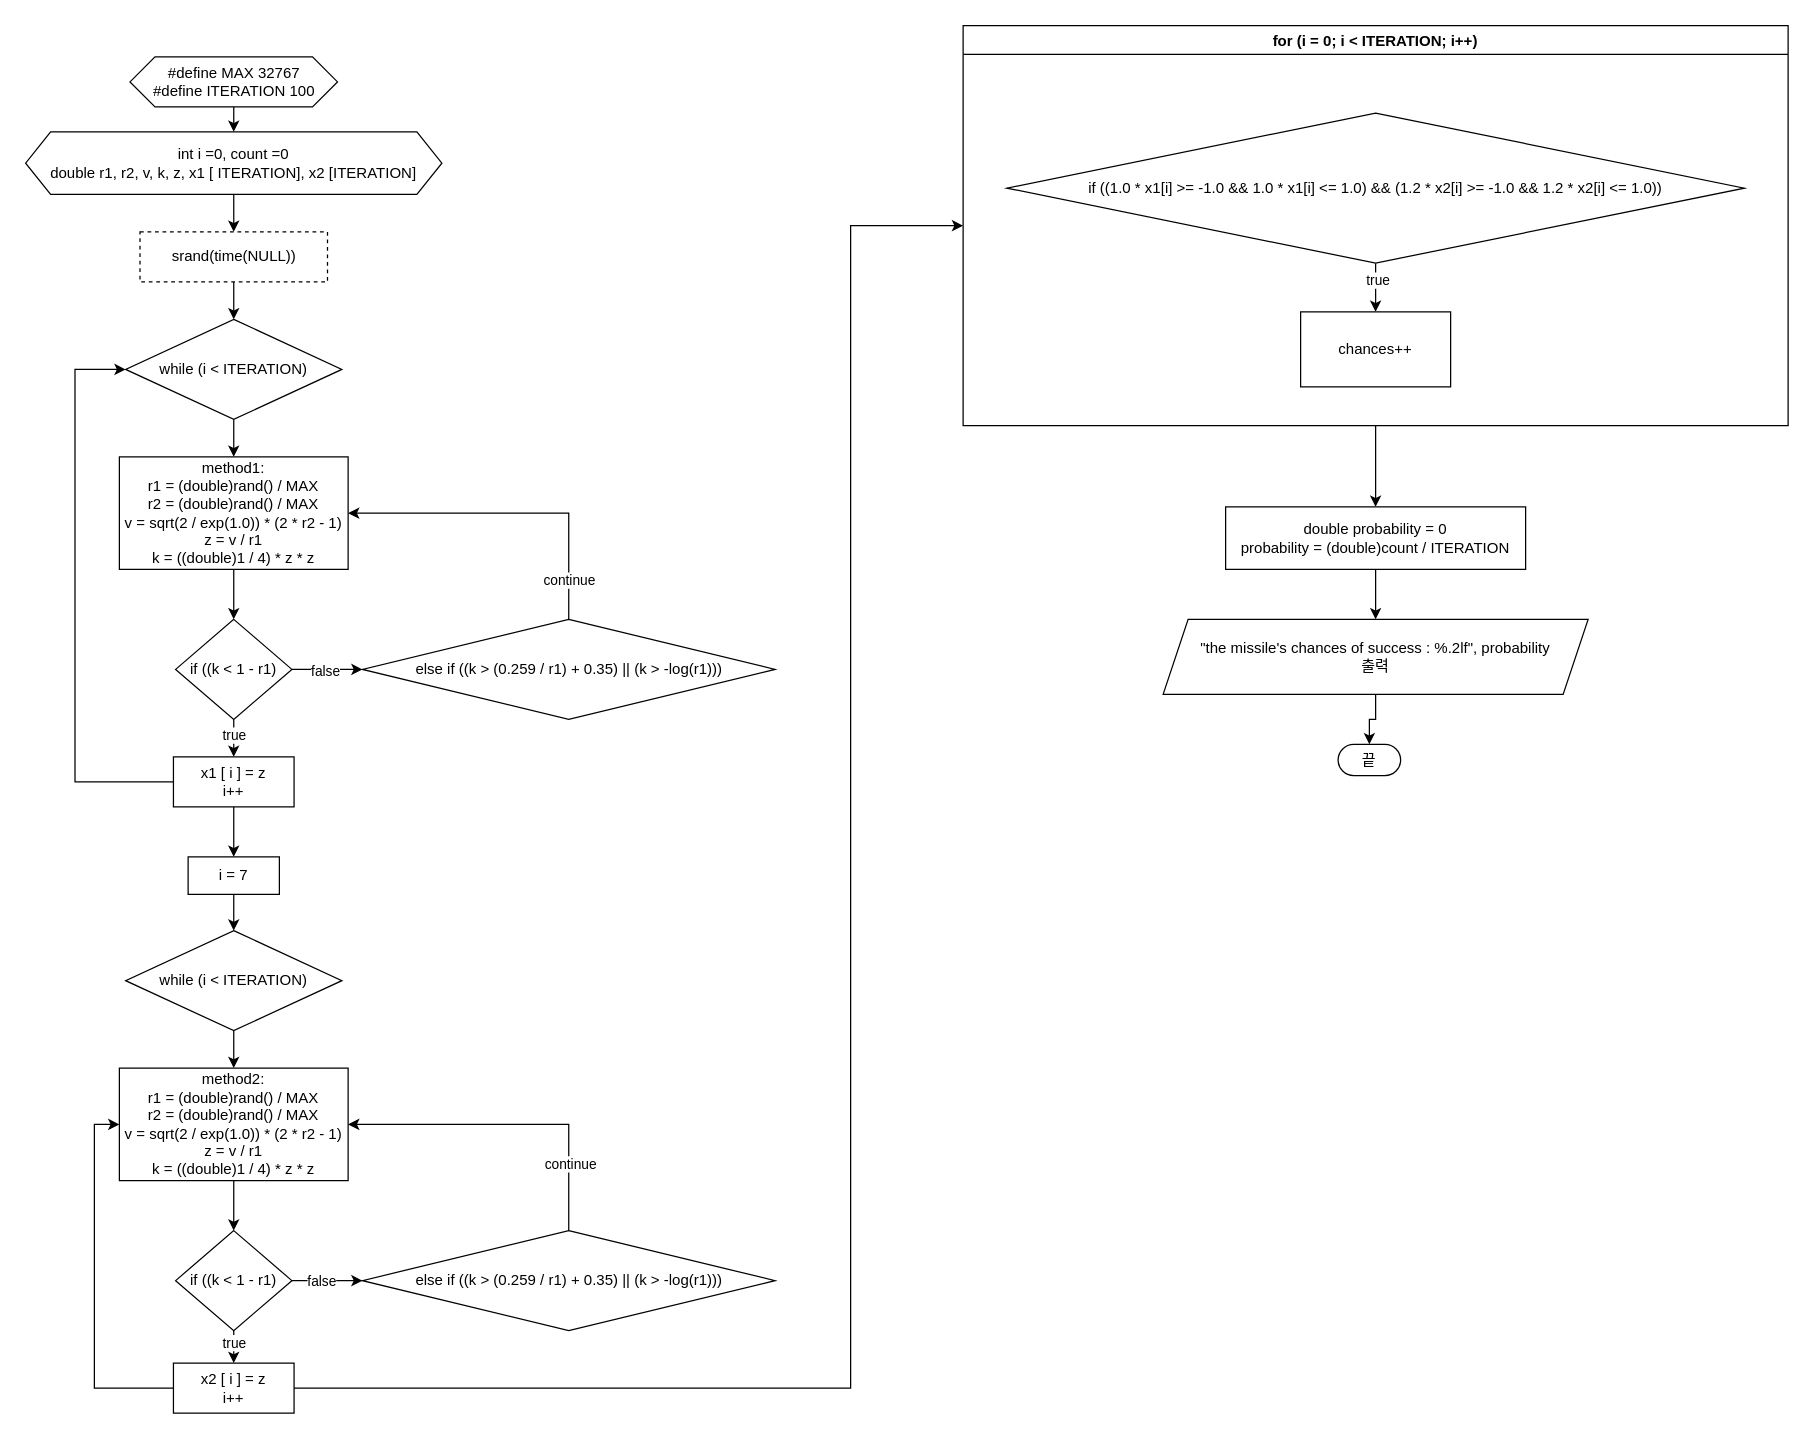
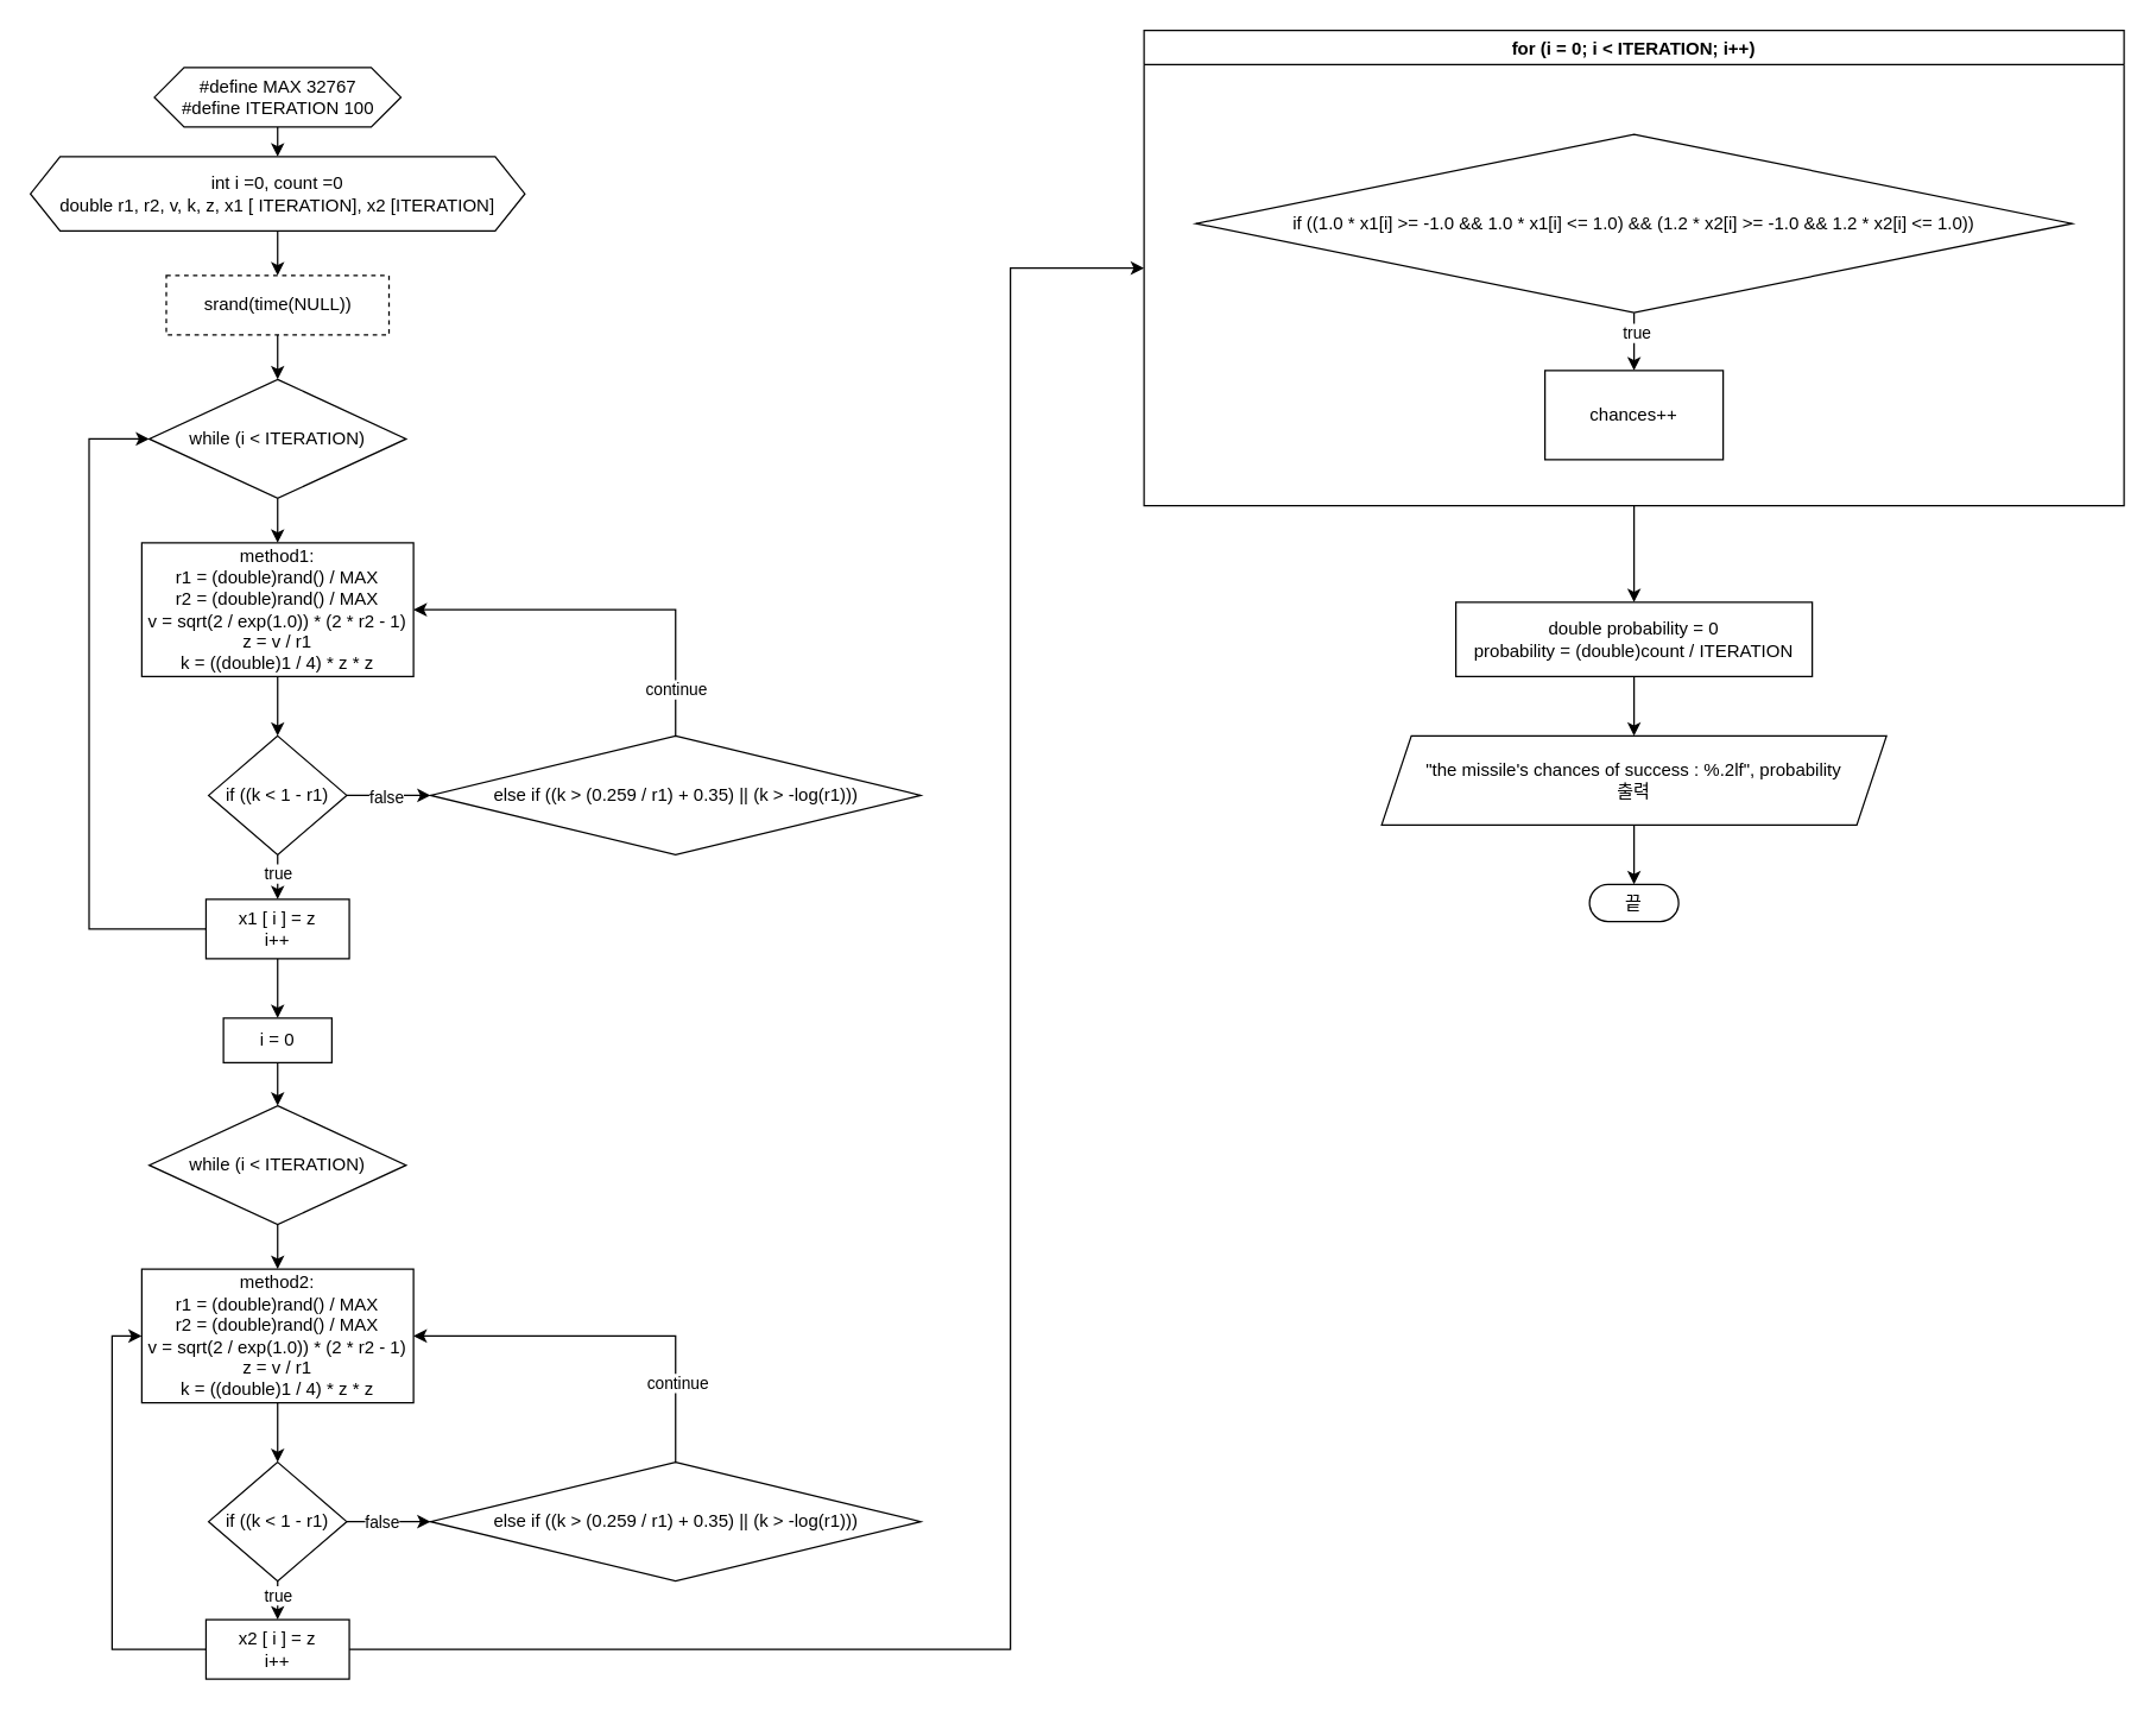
- <mxCell id="50" value="끝" style="rounded=1;whiteSpace=wrap;html=1;arcSize=50;" parent="1" vertex="1"><mxGeometry x="1070" y="595" width="50" height="25" as="geometry" /></mxCell>
+ <mxCell id="50" value="끝" style="rounded=1;whiteSpace=wrap;html=1;arcSize=50;" parent="1" vertex="1"><mxGeometry x="1070" y="595" width="60" height="25" as="geometry" /></mxCell>
- <mxCell id="24" value="i = 7" style="rounded=0;whiteSpace=wrap;html=1;" parent="1" vertex="1"><mxGeometry x="150" y="685" width="73" height="30" as="geometry" /></mxCell>
+ <mxCell id="24" value="i = 0" style="rounded=0;whiteSpace=wrap;html=1;" parent="1" vertex="1"><mxGeometry x="150" y="685" width="73" height="30" as="geometry" /></mxCell>
